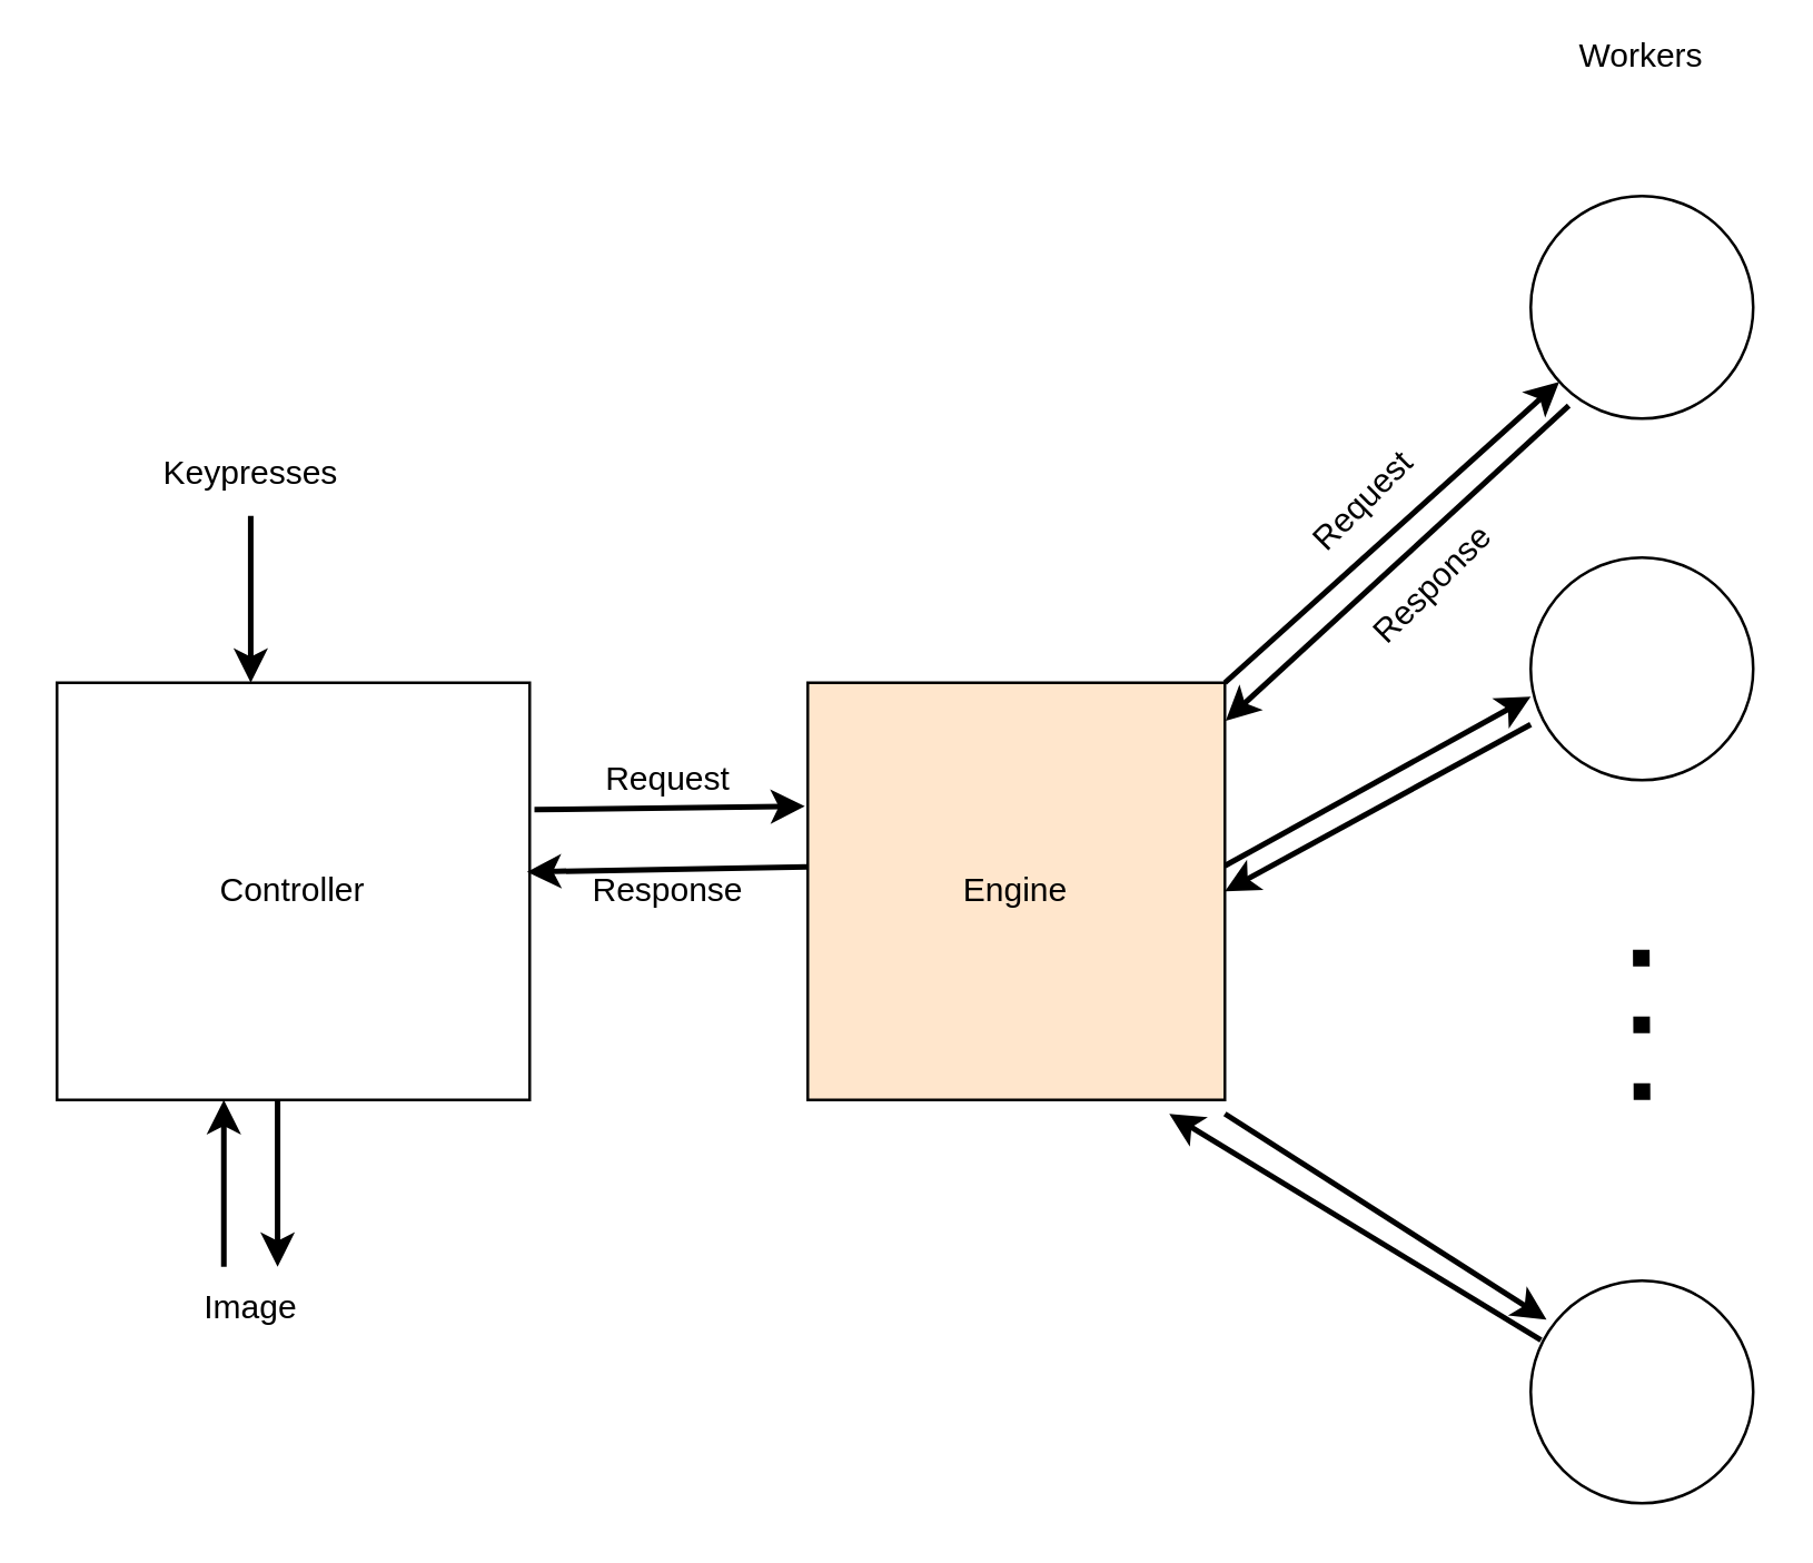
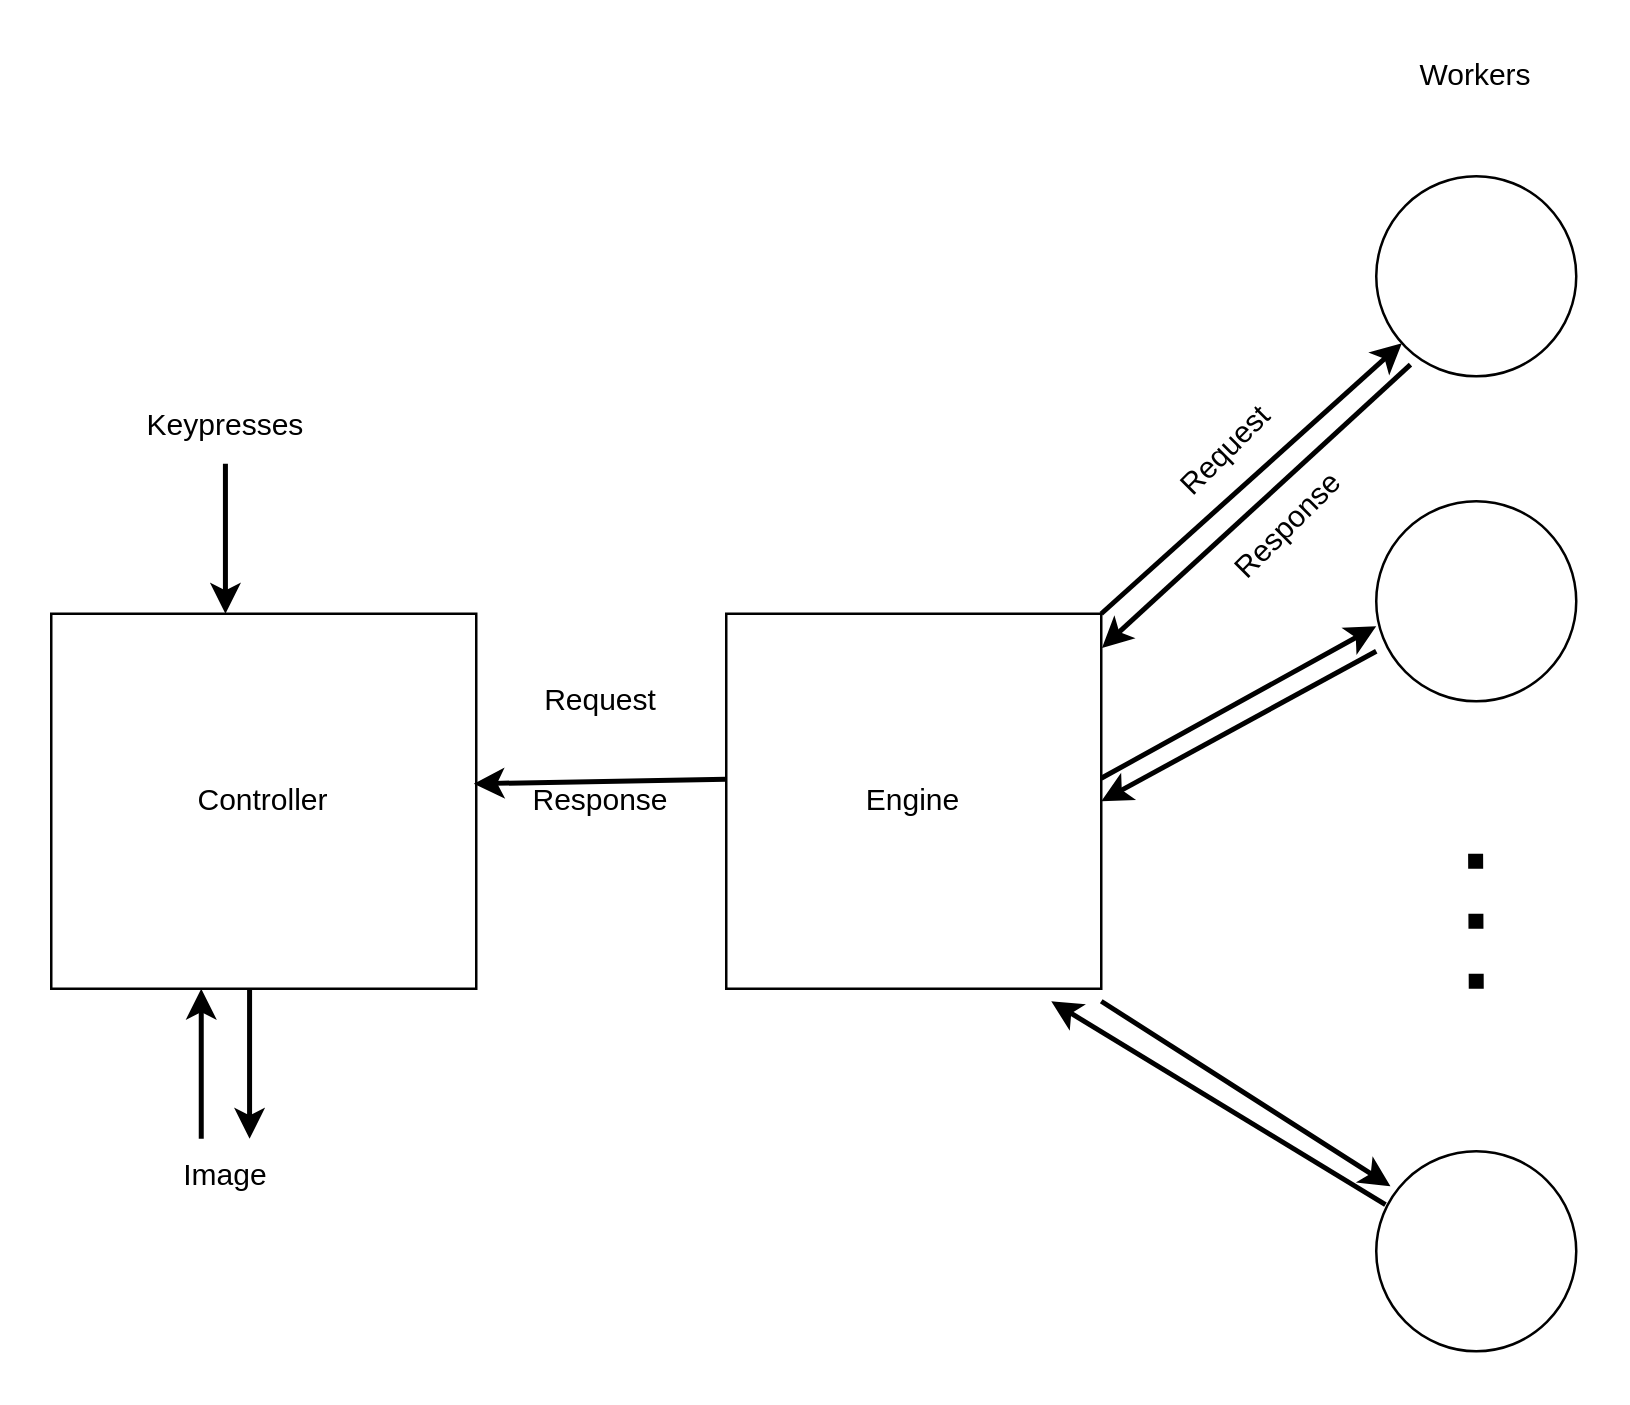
- <mxCell id="8" value="Workers" style="text;html=1;strokeColor=none;fillColor=none;align=center;verticalAlign=middle;whiteSpace=wrap;rounded=0;" vertex="1" parent="1"><mxGeometry x="570" y="10" width="40" height="20" as="geometry" /></mxCell>
+ <mxCell id="8" value="Workers" style="text;html=1;strokeColor=none;fillColor=none;align=center;verticalAlign=middle;whiteSpace=wrap;rounded=0;" vertex="1" parent="1"><mxGeometry x="570" y="20" width="40" height="20" as="geometry" /></mxCell>
- <mxCell id="20" value="" style="endArrow=classic;html=1;strokeWidth=2;exitX=1.01;exitY=0.304;exitDx=0;exitDy=0;exitPerimeter=0;entryX=-0.007;entryY=0.296;entryDx=0;entryDy=0;entryPerimeter=0;" edge="1" parent="1" source="2" target="3"><mxGeometry width="50" height="50" relative="1" as="geometry"><mxPoint x="210" y="340" as="sourcePoint" /><mxPoint x="260" y="290" as="targetPoint" /></mxGeometry></mxCell>
- <mxCell id="3" value="Engine" style="whiteSpace=wrap;html=1;aspect=fixed;fillColor=#ffe6cc;" vertex="1" parent="1"><mxGeometry x="290" y="245" width="150" height="150" as="geometry" /></mxCell>
+ <mxCell id="3" value="Engine" style="whiteSpace=wrap;html=1;aspect=fixed;" vertex="1" parent="1"><mxGeometry x="290" y="245" width="150" height="150" as="geometry" /></mxCell>
